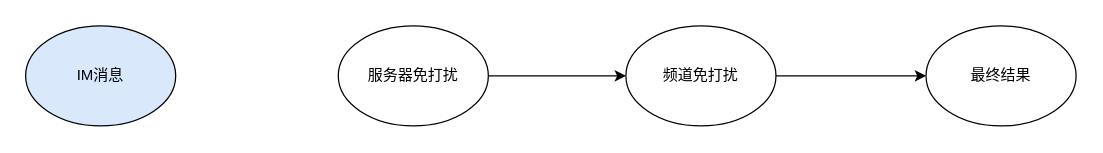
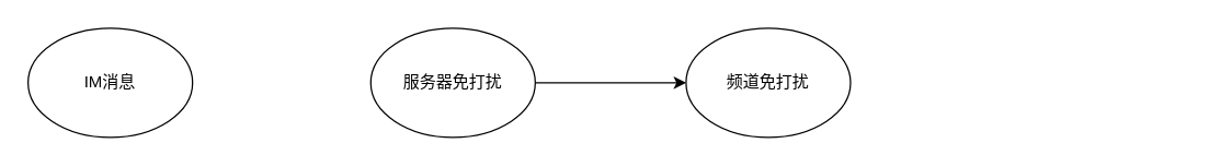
- <mxCell id="2" value="IM消息" style="ellipse;whiteSpace=wrap;html=1;fillColor=#dae8fc;" vertex="1" parent="1"><mxGeometry x="20" y="20" width="120" height="80" as="geometry" /></mxCell>
+ <mxCell id="2" value="IM消息" style="ellipse;whiteSpace=wrap;html=1;" vertex="1" parent="1"><mxGeometry x="20" y="20" width="120" height="80" as="geometry" /></mxCell>
- <mxCell id="5" style="edgeStyle=orthogonalEdgeStyle;rounded=0;orthogonalLoop=1;jettySize=auto;html=1;exitX=1;exitY=0.5;exitDx=0;exitDy=0;entryX=0;entryY=0.5;entryDx=0;entryDy=0;" edge="1" parent="1" source="6" target="7"><mxGeometry relative="1" as="geometry" /></mxCell>
- <mxCell id="7" value="最终结果" style="ellipse;whiteSpace=wrap;html=1;" vertex="1" parent="1"><mxGeometry x="740" y="20" width="120" height="80" as="geometry" /></mxCell>
